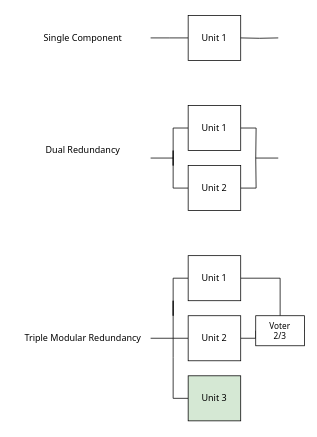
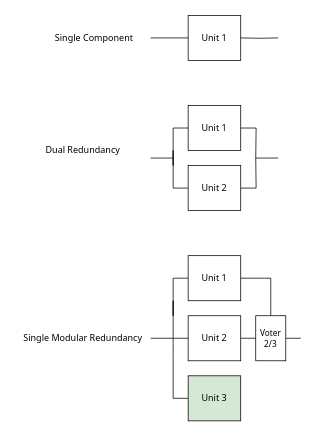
- <mxCell id="24" value="Single Component" style="text;html=1;strokeColor=none;fillColor=none;align=center;verticalAlign=middle;whiteSpace=wrap;rounded=0;fontFamily=Noto Sans;fontSource=https%3A%2F%2Ffonts.googleapis.com%2Fcss%3Ffamily%3DNoto%2BSans;fontSize=12;" parent="1" vertex="1"><mxGeometry x="50" y="40" width="120" height="20" as="geometry" /></mxCell>
+ <mxCell id="24" value="Single Component" style="text;html=1;strokeColor=none;fillColor=none;align=center;verticalAlign=middle;whiteSpace=wrap;rounded=0;fontFamily=Noto Sans;fontSource=https%3A%2F%2Ffonts.googleapis.com%2Fcss%3Ffamily%3DNoto%2BSans;fontSize=12;" parent="1" vertex="1"><mxGeometry x="65" y="40" width="120" height="20" as="geometry" /></mxCell>
- <mxCell id="23" value="&lt;div style=&quot;font-size: 11px&quot;&gt;Voter&lt;/div&gt;&lt;div style=&quot;font-size: 11px&quot;&gt;2/3&lt;br style=&quot;font-size: 11px&quot;&gt;&lt;/div&gt;" style="rounded=0;whiteSpace=wrap;html=1;fontFamily=Noto Sans;fontSource=https%3A%2F%2Ffonts.googleapis.com%2Fcss%3Ffamily%3DNoto%2BSans;fontSize=11;" parent="1" vertex="1"><mxGeometry x="340" y="420" width="65" height="40" as="geometry" /></mxCell>
+ <mxCell id="23" value="&lt;div style=&quot;font-size: 11px&quot;&gt;Voter&lt;/div&gt;&lt;div style=&quot;font-size: 11px&quot;&gt;2/3&lt;br style=&quot;font-size: 11px&quot;&gt;&lt;/div&gt;" style="rounded=0;whiteSpace=wrap;html=1;fontFamily=Noto Sans;fontSource=https%3A%2F%2Ffonts.googleapis.com%2Fcss%3Ffamily%3DNoto%2BSans;fontSize=11;" parent="1" vertex="1"><mxGeometry x="340" y="420" width="40" height="60" as="geometry" /></mxCell>
- <mxCell id="26" value="Triple Modular Redundancy" style="text;html=1;strokeColor=none;fillColor=none;align=center;verticalAlign=middle;whiteSpace=wrap;rounded=0;fontFamily=Noto Sans;fontSource=https%3A%2F%2Ffonts.googleapis.com%2Fcss%3Ffamily%3DNoto%2BSans;fontSize=12;" parent="1" vertex="1"><mxGeometry x="20" y="440" width="180" height="20" as="geometry" /></mxCell>
+ <mxCell id="26" value="Single Modular Redundancy" style="text;html=1;strokeColor=none;fillColor=none;align=center;verticalAlign=middle;whiteSpace=wrap;rounded=0;fontFamily=Noto Sans;fontSource=https%3A%2F%2Ffonts.googleapis.com%2Fcss%3Ffamily%3DNoto%2BSans;fontSize=12;" parent="1" vertex="1"><mxGeometry x="20" y="440" width="180" height="20" as="geometry" /></mxCell>
